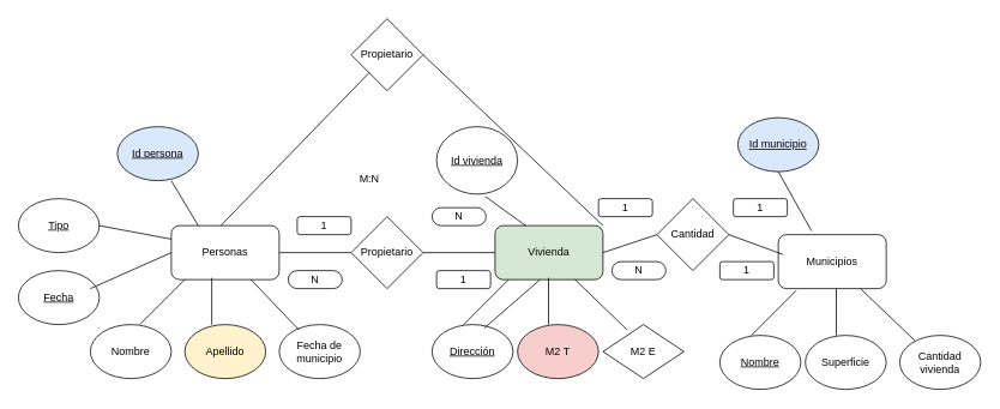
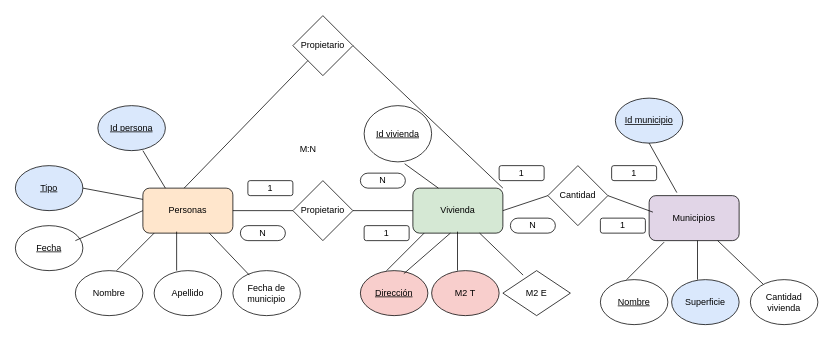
- <mxCell id="22" value="&lt;u&gt;Tipo&lt;/u&gt;" style="ellipse;whiteSpace=wrap;html=1;" vertex="1" parent="1"><mxGeometry x="20" y="220" width="90" height="60" as="geometry" /></mxCell>
+ <mxCell id="22" value="&lt;u&gt;Tipo&lt;/u&gt;" style="ellipse;whiteSpace=wrap;html=1;fillColor=#dae8fc;" vertex="1" parent="1"><mxGeometry x="20" y="220" width="90" height="60" as="geometry" /></mxCell>
- <mxCell id="5" value="Personas" style="rounded=1;whiteSpace=wrap;html=1;" vertex="1" parent="1"><mxGeometry x="190" y="250" width="120" height="60" as="geometry" /></mxCell>
+ <mxCell id="5" value="Personas" style="rounded=1;whiteSpace=wrap;html=1;fillColor=#ffe6cc;" vertex="1" parent="1"><mxGeometry x="190" y="250" width="120" height="60" as="geometry" /></mxCell>
- <mxCell id="6" value="Municipios" style="rounded=1;whiteSpace=wrap;html=1;" vertex="1" parent="1"><mxGeometry x="865" y="260" width="120" height="60" as="geometry" /></mxCell>
+ <mxCell id="6" value="Municipios" style="rounded=1;whiteSpace=wrap;html=1;fillColor=#e1d5e7;" vertex="1" parent="1"><mxGeometry x="865" y="260" width="120" height="60" as="geometry" /></mxCell>
- <mxCell id="4" value="Apellido" style="ellipse;whiteSpace=wrap;html=1;fillColor=#fff2cc;" vertex="1" parent="1"><mxGeometry x="205" y="360" width="90" height="60" as="geometry" /></mxCell>
+ <mxCell id="4" value="Apellido" style="ellipse;whiteSpace=wrap;html=1;" vertex="1" parent="1"><mxGeometry x="205" y="360" width="90" height="60" as="geometry" /></mxCell>
- <mxCell id="12" value="&lt;u&gt;Dirección&lt;/u&gt;" style="ellipse;whiteSpace=wrap;html=1;" vertex="1" parent="1"><mxGeometry x="480" y="360" width="90" height="60" as="geometry" /></mxCell>
+ <mxCell id="12" value="&lt;u&gt;Dirección&lt;/u&gt;" style="ellipse;whiteSpace=wrap;html=1;fillColor=#f8cecc;" vertex="1" parent="1"><mxGeometry x="480" y="360" width="90" height="60" as="geometry" /></mxCell>
- <mxCell id="24" value="Superficie" style="ellipse;whiteSpace=wrap;html=1;" vertex="1" parent="1"><mxGeometry x="895" y="372" width="90" height="60" as="geometry" /></mxCell>
+ <mxCell id="24" value="Superficie" style="ellipse;whiteSpace=wrap;html=1;fillColor=#dae8fc;" vertex="1" parent="1"><mxGeometry x="895" y="372" width="90" height="60" as="geometry" /></mxCell>
